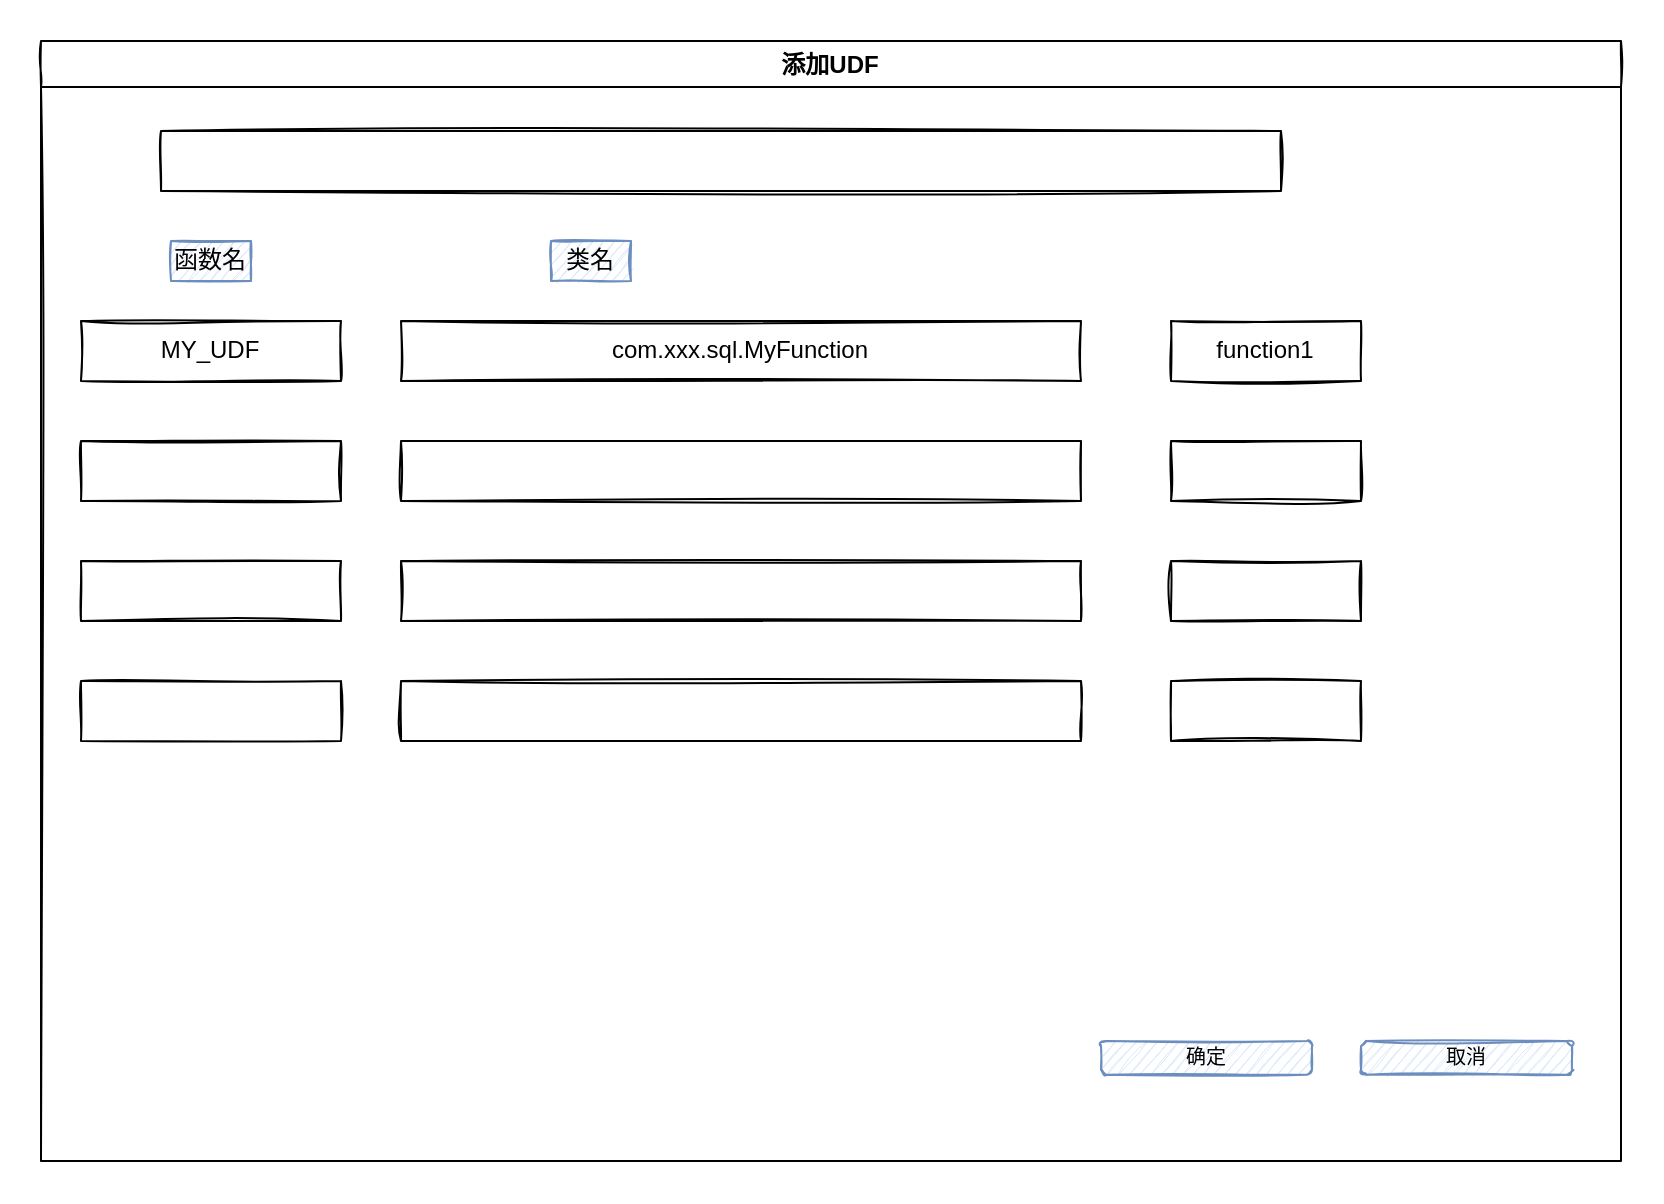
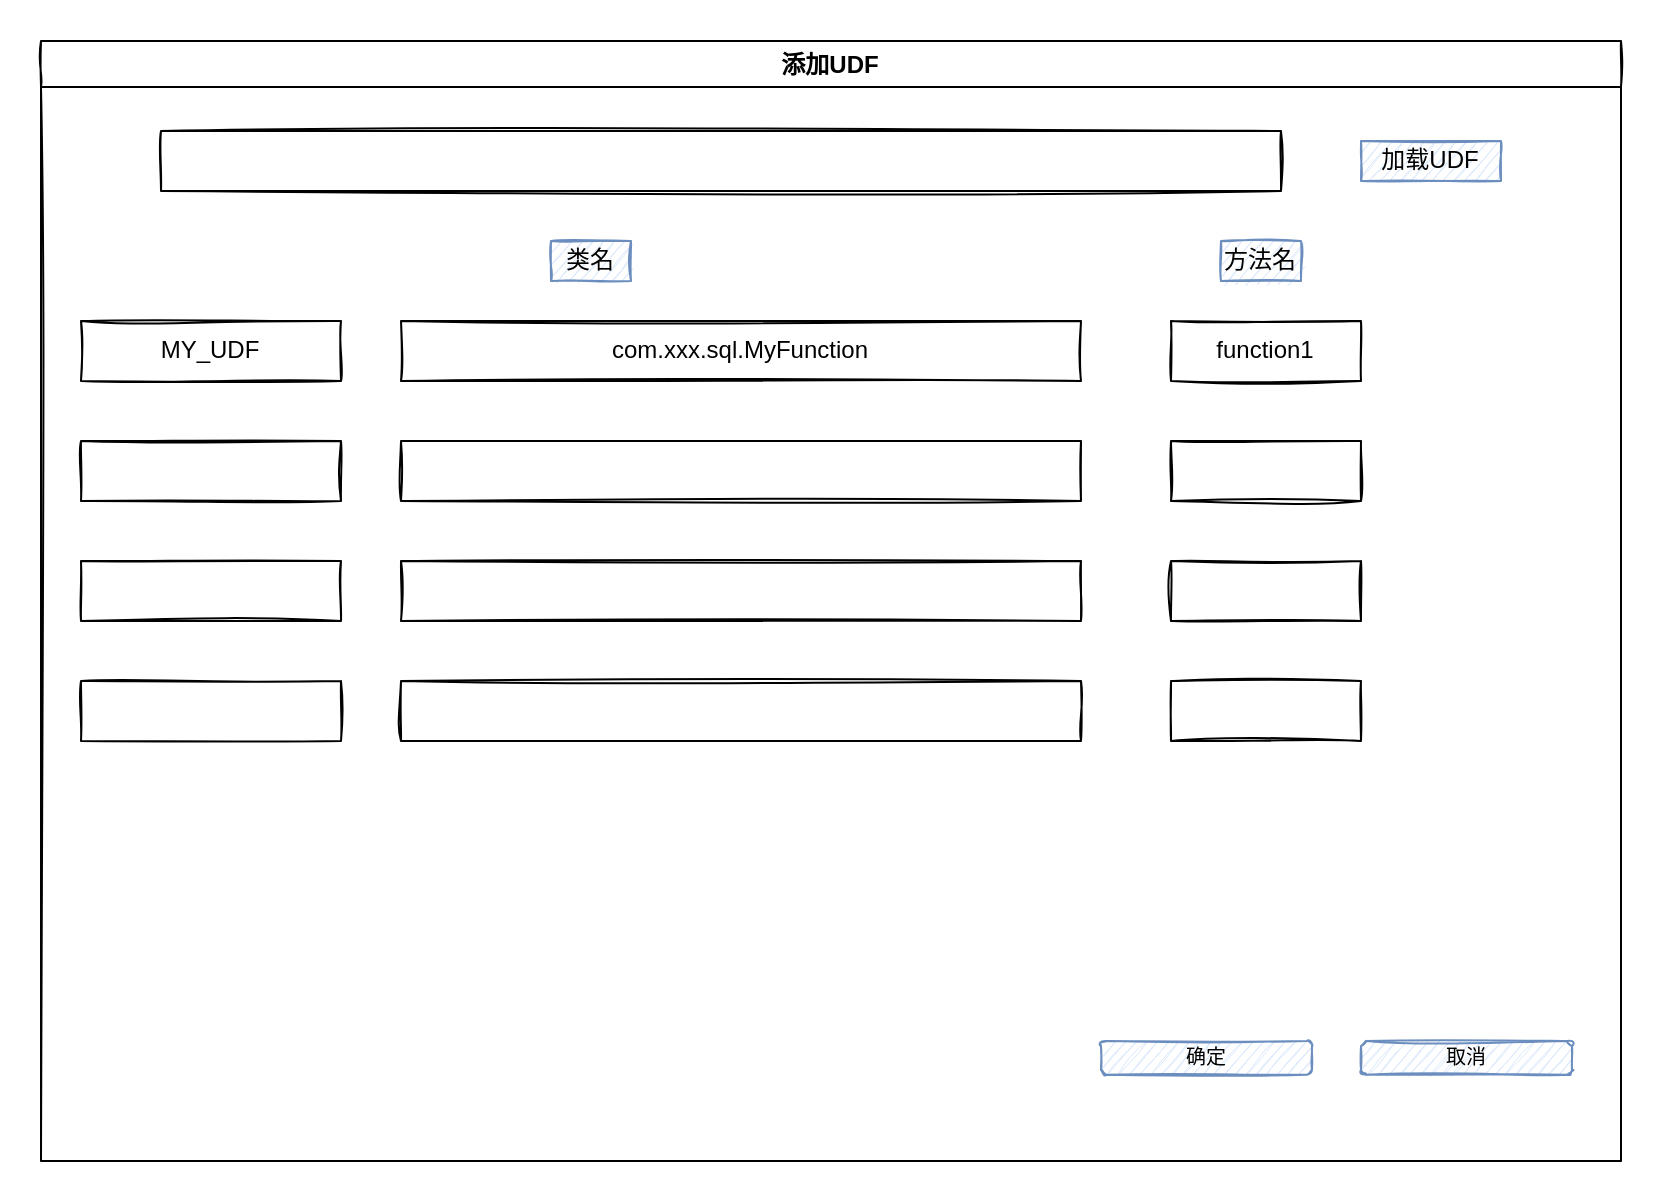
+ <mxCell id="8" value="加载UDF" style="text;html=1;strokeColor=#6c8ebf;fillColor=#dae8fc;align=center;verticalAlign=middle;whiteSpace=wrap;rounded=0;sketch=1;" parent="2" vertex="1"><mxGeometry x="660" y="50" width="70" height="20" as="geometry" /></mxCell>
- <mxCell id="4" value="函数名" style="text;html=1;strokeColor=#6c8ebf;fillColor=#dae8fc;align=center;verticalAlign=middle;whiteSpace=wrap;rounded=0;sketch=1;" parent="2" vertex="1"><mxGeometry x="65" y="100" width="40" height="20" as="geometry" /></mxCell>
+ <mxCell id="7" value="方法名" style="text;html=1;strokeColor=#6c8ebf;fillColor=#dae8fc;align=center;verticalAlign=middle;whiteSpace=wrap;rounded=0;sketch=1;" parent="2" vertex="1"><mxGeometry x="590" y="100" width="40" height="20" as="geometry" /></mxCell>
